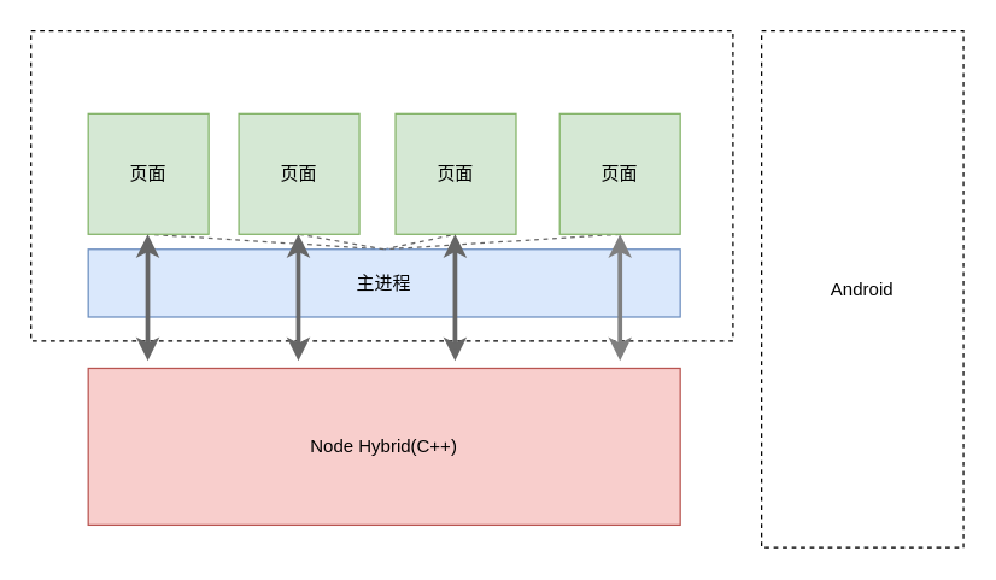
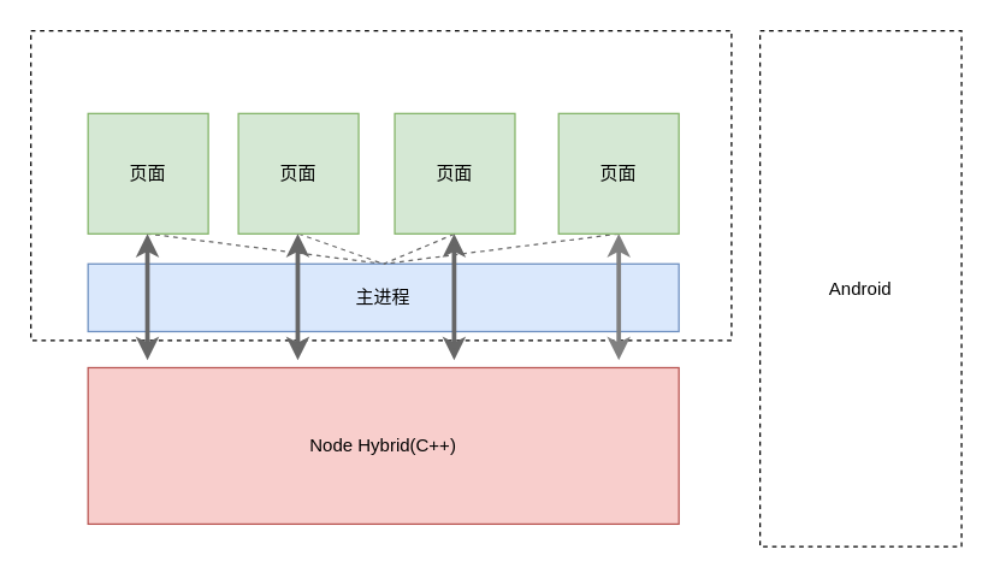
- <mxCell id="6" value="主进程" style="rounded=0;whiteSpace=wrap;html=1;fillColor=#dae8fc;strokeColor=#6c8ebf;" parent="1" vertex="1"><mxGeometry x="58" y="165" width="393" height="45" as="geometry" /></mxCell>
+ <mxCell id="6" value="主进程" style="rounded=0;whiteSpace=wrap;html=1;fillColor=#dae8fc;strokeColor=#6c8ebf;" parent="1" vertex="1"><mxGeometry x="58" y="175" width="393" height="45" as="geometry" /></mxCell>
